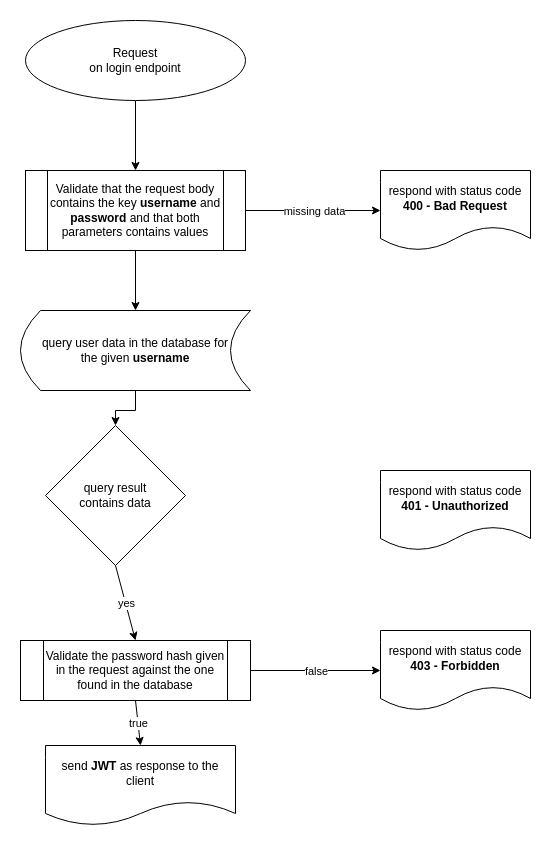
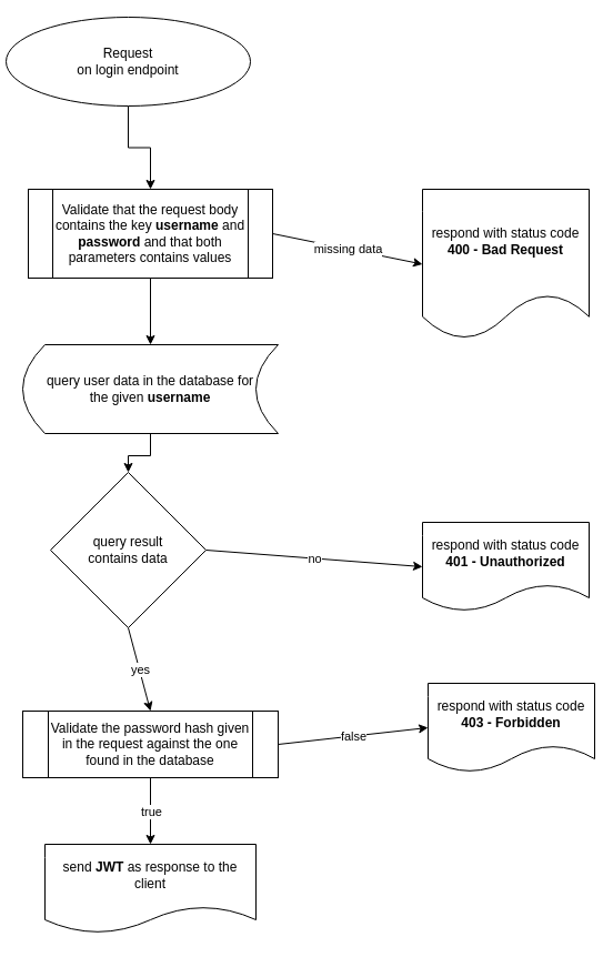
- <mxCell id="3" value="Request&lt;br&gt;on login endpoint" style="ellipse;whiteSpace=wrap;html=1;" vertex="1" parent="1"><mxGeometry x="25" y="20" width="220" height="80" as="geometry" /></mxCell>
+ <mxCell id="3" value="Request&lt;br&gt;on login endpoint" style="ellipse;whiteSpace=wrap;html=1;" vertex="1" parent="1"><mxGeometry x="5" y="15" width="220" height="80" as="geometry" /></mxCell>
- <mxCell id="8" value="respond with status code &lt;b&gt;400 - Bad Request&lt;/b&gt;" style="shape=document;whiteSpace=wrap;html=1;boundedLbl=1;" vertex="1" parent="1"><mxGeometry x="380" y="170" width="150" height="80" as="geometry" /></mxCell>
+ <mxCell id="8" value="respond with status code &lt;b&gt;400 - Bad Request&lt;/b&gt;" style="shape=document;whiteSpace=wrap;html=1;boundedLbl=1;" vertex="1" parent="1"><mxGeometry x="380" y="170" width="150" height="135" as="geometry" /></mxCell>
+ <mxCell id="13" value="" style="endArrow=classic;html=1;rounded=0;exitX=1;exitY=0.5;exitDx=0;exitDy=0;entryX=0;entryY=0.5;entryDx=0;entryDy=0;" edge="1" parent="1" source="11" target="12"><mxGeometry relative="1" as="geometry"><mxPoint x="230" y="509.5" as="sourcePoint" /><mxPoint x="365" y="509.5" as="targetPoint" /></mxGeometry></mxCell>
+ <mxCell id="14" value="no" style="edgeLabel;resizable=0;html=1;align=center;verticalAlign=middle;" connectable="0" vertex="1" parent="13"><mxGeometry relative="1" as="geometry" /></mxCell>
- <mxCell id="18" value="respond with status code &lt;b&gt;403 - Forbidden&lt;/b&gt;" style="shape=document;whiteSpace=wrap;html=1;boundedLbl=1;" vertex="1" parent="1"><mxGeometry x="380" y="630" width="150" height="80" as="geometry" /></mxCell>
+ <mxCell id="18" value="respond with status code &lt;b&gt;403 - Forbidden&lt;/b&gt;" style="shape=document;whiteSpace=wrap;html=1;boundedLbl=1;" vertex="1" parent="1"><mxGeometry x="385" y="615" width="150" height="80" as="geometry" /></mxCell>
- <mxCell id="21" value="send &lt;b&gt;JWT&lt;/b&gt; as response to the client" style="shape=document;whiteSpace=wrap;html=1;boundedLbl=1;" vertex="1" parent="1"><mxGeometry x="45" y="745" width="190" height="80" as="geometry" /></mxCell>
+ <mxCell id="21" value="send &lt;b&gt;JWT&lt;/b&gt; as response to the client" style="shape=document;whiteSpace=wrap;html=1;boundedLbl=1;" vertex="1" parent="1"><mxGeometry x="40" y="760" width="190" height="80" as="geometry" /></mxCell>
